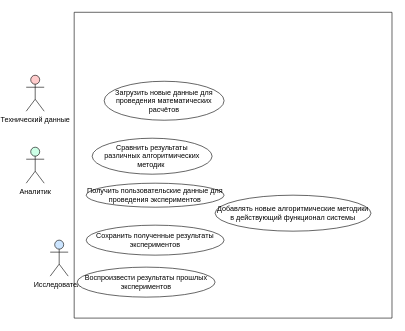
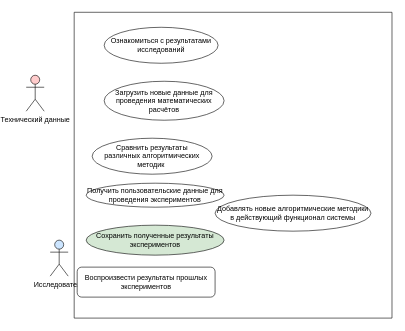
+ <mxCell id="6" value="Ознакомиться с результатами исследований" style="ellipse;whiteSpace=wrap;html=1;fillColor=#FFFFFF;" parent="1" vertex="1"><mxGeometry x="150" y="45" width="190" height="60" as="geometry" /></mxCell>
- <mxCell id="3" value="Аналитик" style="shape=umlActor;verticalLabelPosition=bottom;verticalAlign=top;html=1;fillColor=#CCFFE6;" parent="1" vertex="1"><mxGeometry x="20" y="245" width="30" height="60" as="geometry" /></mxCell>
- <mxCell id="10" value="Сохранить полученные результаты экспериментов" style="ellipse;whiteSpace=wrap;html=1;fillColor=#FFFFFF;" parent="1" vertex="1"><mxGeometry x="120" y="375" width="230" height="50" as="geometry" /></mxCell>
+ <mxCell id="10" value="Сохранить полученные результаты экспериментов" style="ellipse;whiteSpace=wrap;html=1;fillColor=#d5e8d4;" parent="1" vertex="1"><mxGeometry x="120" y="375" width="230" height="50" as="geometry" /></mxCell>
- <mxCell id="12" value="Воспроизвести результаты прошлых экспериментов" style="ellipse;whiteSpace=wrap;html=1;fillColor=#FFFFFF;" parent="1" vertex="1"><mxGeometry x="105" y="445" width="230" height="50" as="geometry" /></mxCell>
+ <mxCell id="12" value="Воспроизвести результаты прошлых экспериментов" style="whiteSpace=wrap;html=1;fillColor=#FFFFFF;rounded=1;" parent="1" vertex="1"><mxGeometry x="105" y="445" width="230" height="50" as="geometry" /></mxCell>
